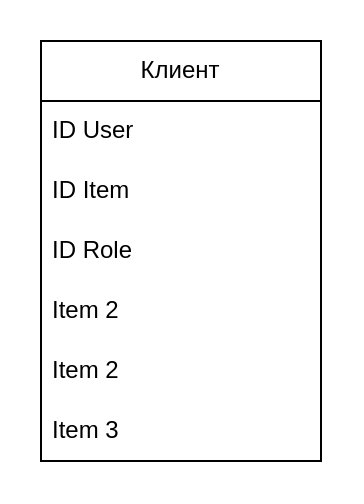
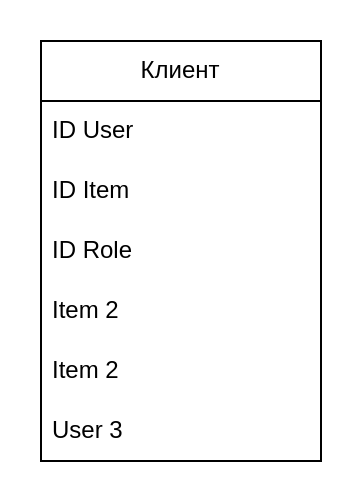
- <mxCell id="8" value="Item 3" style="text;strokeColor=none;fillColor=none;align=left;verticalAlign=middle;spacingLeft=4;spacingRight=4;overflow=hidden;points=[[0,0.5],[1,0.5]];portConstraint=eastwest;rotatable=0;whiteSpace=wrap;html=1;" vertex="1" parent="2"><mxGeometry y="180" width="140" height="30" as="geometry" /></mxCell>
+ <mxCell id="8" value="User 3" style="text;strokeColor=none;fillColor=none;align=left;verticalAlign=middle;spacingLeft=4;spacingRight=4;overflow=hidden;points=[[0,0.5],[1,0.5]];portConstraint=eastwest;rotatable=0;whiteSpace=wrap;html=1;" vertex="1" parent="2"><mxGeometry y="180" width="140" height="30" as="geometry" /></mxCell>
